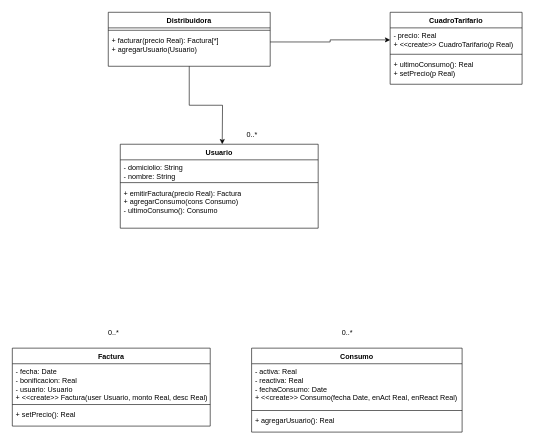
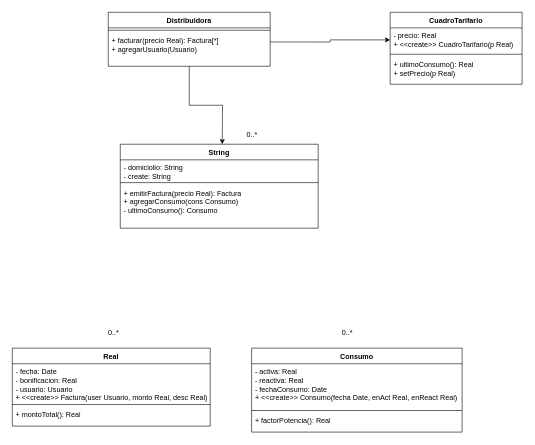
- <mxCell id="22" value="Usuario" style="swimlane;fontStyle=1;align=center;verticalAlign=top;childLayout=stackLayout;horizontal=1;startSize=26;horizontalStack=0;resizeParent=1;resizeParentMax=0;resizeLast=0;collapsible=1;marginBottom=0;whiteSpace=wrap;html=1;" parent="1" vertex="1"><mxGeometry x="200" y="240" width="330" height="140" as="geometry" /></mxCell>
+ <mxCell id="22" value="String" style="swimlane;fontStyle=1;align=center;verticalAlign=top;childLayout=stackLayout;horizontal=1;startSize=26;horizontalStack=0;resizeParent=1;resizeParentMax=0;resizeLast=0;collapsible=1;marginBottom=0;whiteSpace=wrap;html=1;" parent="1" vertex="1"><mxGeometry x="200" y="240" width="330" height="140" as="geometry" /></mxCell>
- <mxCell id="23" value="- domiciolio: String&lt;br&gt;- nombre: String" style="text;strokeColor=none;fillColor=none;align=left;verticalAlign=top;spacingLeft=4;spacingRight=4;overflow=hidden;rotatable=0;points=[[0,0.5],[1,0.5]];portConstraint=eastwest;whiteSpace=wrap;html=1;" parent="22" vertex="1"><mxGeometry y="26" width="330" height="34" as="geometry" /></mxCell>
+ <mxCell id="23" value="- domiciolio: String&lt;br&gt;- create: String" style="text;strokeColor=none;fillColor=none;align=left;verticalAlign=top;spacingLeft=4;spacingRight=4;overflow=hidden;rotatable=0;points=[[0,0.5],[1,0.5]];portConstraint=eastwest;whiteSpace=wrap;html=1;" parent="22" vertex="1"><mxGeometry y="26" width="330" height="34" as="geometry" /></mxCell>
- <mxCell id="6" value="Factura" style="swimlane;fontStyle=1;align=center;verticalAlign=top;childLayout=stackLayout;horizontal=1;startSize=26;horizontalStack=0;resizeParent=1;resizeParentMax=0;resizeLast=0;collapsible=1;marginBottom=0;whiteSpace=wrap;html=1;" parent="1" vertex="1"><mxGeometry x="20" y="580" width="330" height="130" as="geometry" /></mxCell>
+ <mxCell id="6" value="Real" style="swimlane;fontStyle=1;align=center;verticalAlign=top;childLayout=stackLayout;horizontal=1;startSize=26;horizontalStack=0;resizeParent=1;resizeParentMax=0;resizeLast=0;collapsible=1;marginBottom=0;whiteSpace=wrap;html=1;" parent="1" vertex="1"><mxGeometry x="20" y="580" width="330" height="130" as="geometry" /></mxCell>
- <mxCell id="9" value="+ setPrecio(): Real" style="text;strokeColor=none;fillColor=none;align=left;verticalAlign=top;spacingLeft=4;spacingRight=4;overflow=hidden;rotatable=0;points=[[0,0.5],[1,0.5]];portConstraint=eastwest;whiteSpace=wrap;html=1;" parent="6" vertex="1"><mxGeometry y="98" width="330" height="32" as="geometry" /></mxCell>
+ <mxCell id="9" value="+ montoTotal(): Real" style="text;strokeColor=none;fillColor=none;align=left;verticalAlign=top;spacingLeft=4;spacingRight=4;overflow=hidden;rotatable=0;points=[[0,0.5],[1,0.5]];portConstraint=eastwest;whiteSpace=wrap;html=1;" parent="6" vertex="1"><mxGeometry y="98" width="330" height="32" as="geometry" /></mxCell>
- <mxCell id="5" value="+ agregarUsuario(): Real" style="text;strokeColor=none;fillColor=none;align=left;verticalAlign=top;spacingLeft=4;spacingRight=4;overflow=hidden;rotatable=0;points=[[0,0.5],[1,0.5]];portConstraint=eastwest;whiteSpace=wrap;html=1;" parent="2" vertex="1"><mxGeometry y="108" width="351" height="32" as="geometry" /></mxCell>
+ <mxCell id="5" value="+ factorPotencia(): Real" style="text;strokeColor=none;fillColor=none;align=left;verticalAlign=top;spacingLeft=4;spacingRight=4;overflow=hidden;rotatable=0;points=[[0,0.5],[1,0.5]];portConstraint=eastwest;whiteSpace=wrap;html=1;" parent="2" vertex="1"><mxGeometry y="108" width="351" height="32" as="geometry" /></mxCell>
